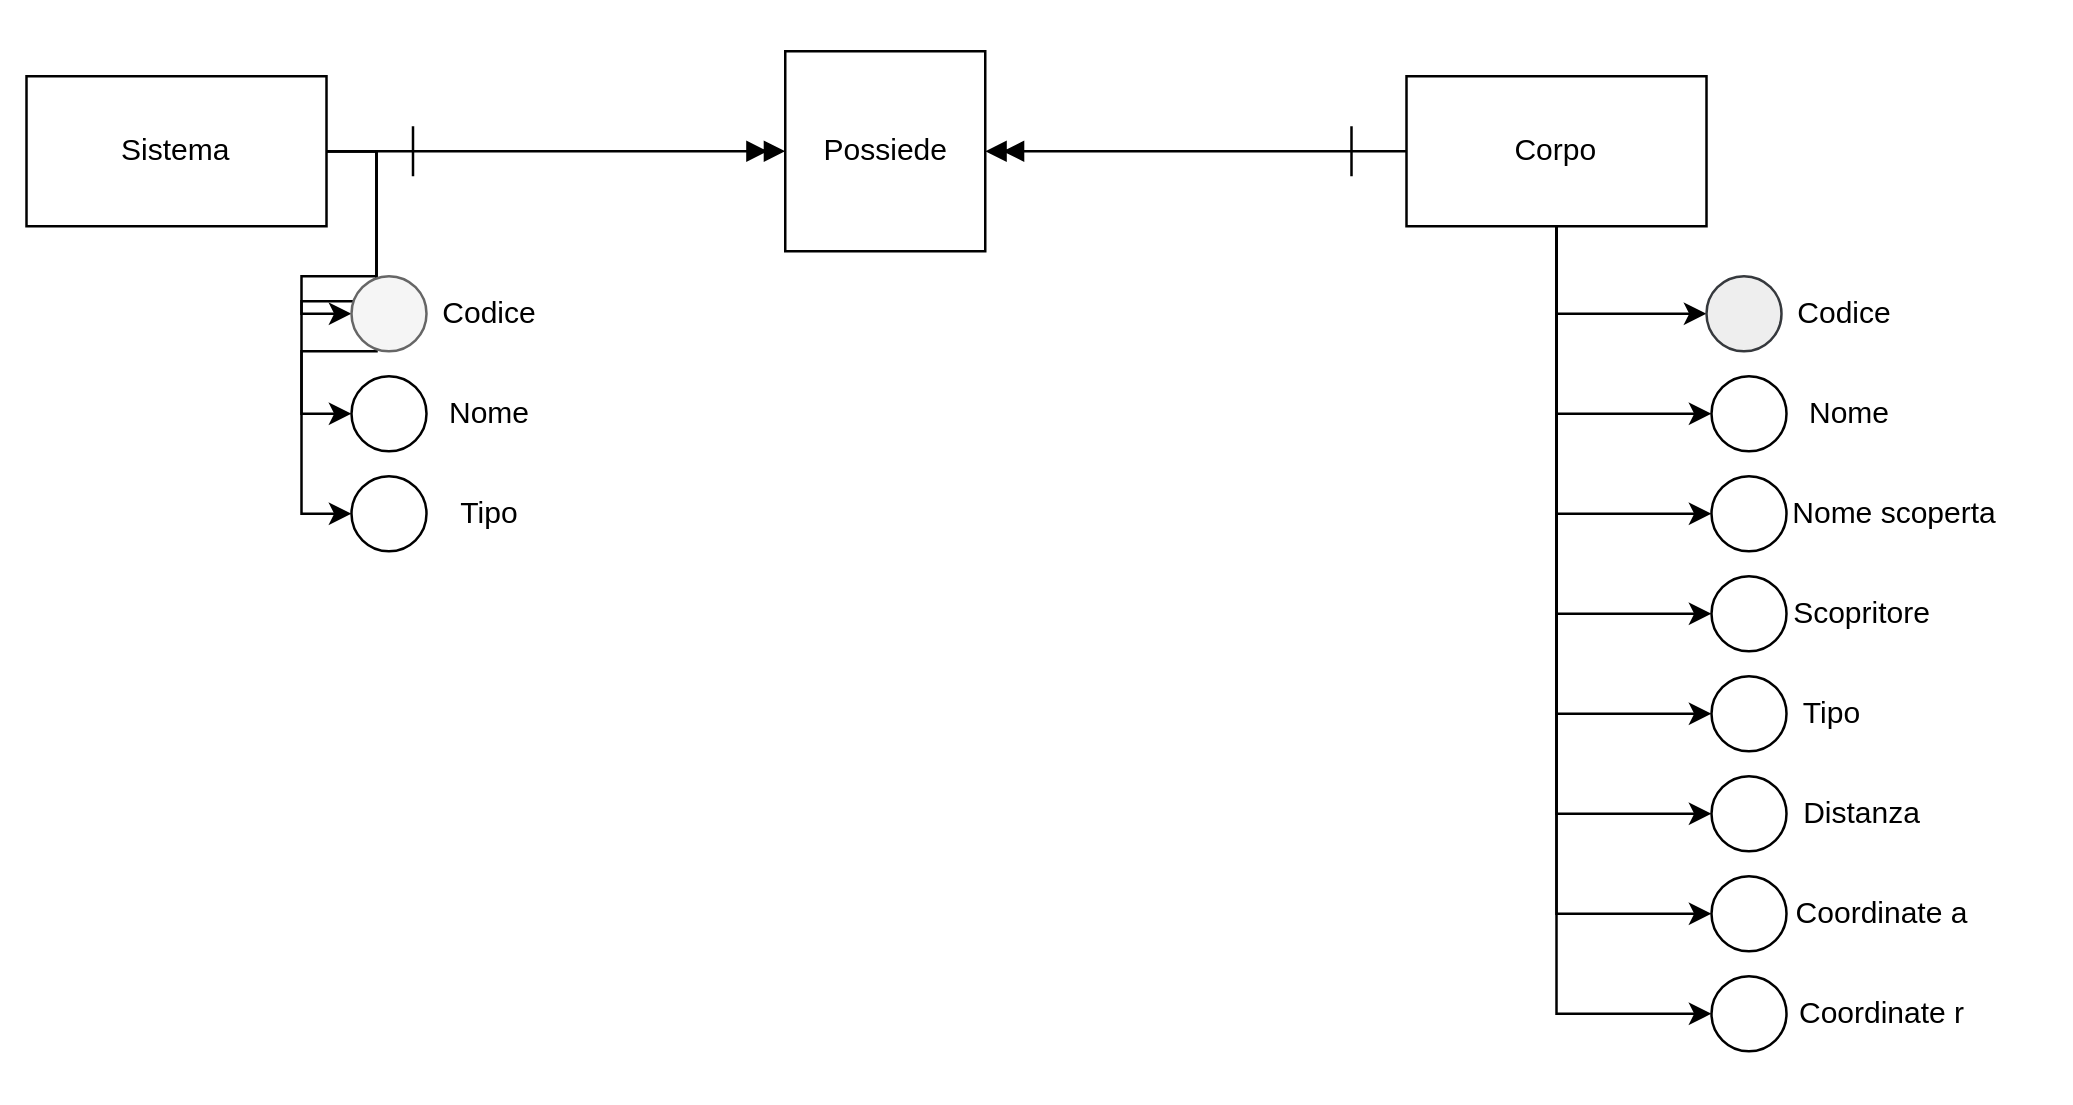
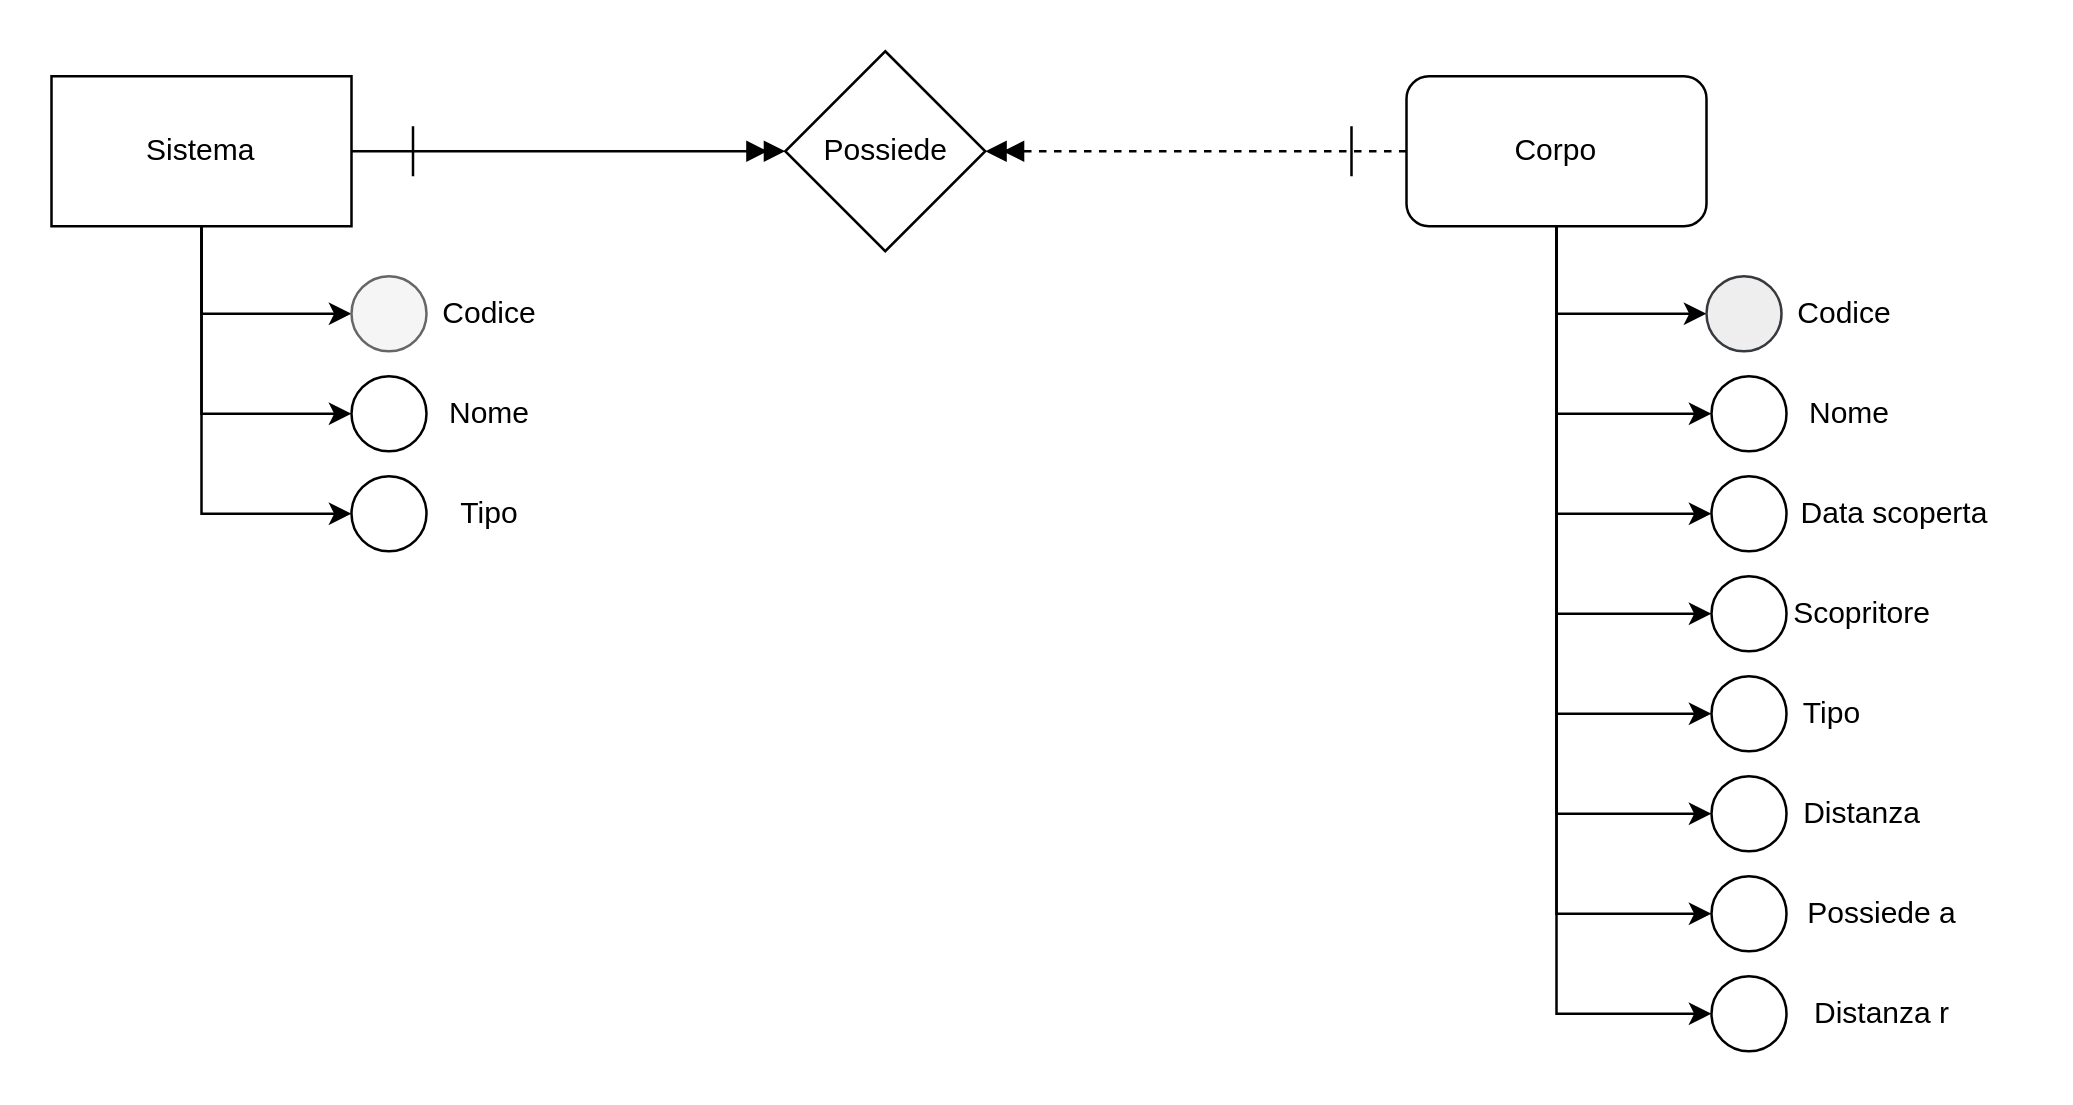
- <mxCell id="6" value="Sistema" style="rounded=0;whiteSpace=wrap;html=1;" vertex="1" parent="1"><mxGeometry x="10" y="30" width="120" height="60" as="geometry" /></mxCell>
+ <mxCell id="6" value="Sistema" style="rounded=0;whiteSpace=wrap;html=1;" vertex="1" parent="1"><mxGeometry x="20" y="30" width="120" height="60" as="geometry" /></mxCell>
- <mxCell id="13" value="Possiede" style="whiteSpace=wrap;html=1;rounded=0;" vertex="1" parent="1"><mxGeometry x="313.5" y="20" width="80" height="80" as="geometry" /></mxCell>
+ <mxCell id="13" value="Possiede" style="rhombus;whiteSpace=wrap;html=1;" vertex="1" parent="1"><mxGeometry x="313.5" y="20" width="80" height="80" as="geometry" /></mxCell>
- <mxCell id="21" style="edgeStyle=orthogonalEdgeStyle;rounded=0;orthogonalLoop=1;jettySize=auto;html=1;entryX=1;entryY=0.5;entryDx=0;entryDy=0;endArrow=doubleBlock;endFill=1;" edge="1" parent="1" source="23" target="13"><mxGeometry relative="1" as="geometry" /></mxCell>
+ <mxCell id="21" style="edgeStyle=orthogonalEdgeStyle;rounded=0;orthogonalLoop=1;jettySize=auto;html=1;entryX=1;entryY=0.5;entryDx=0;entryDy=0;endArrow=doubleBlock;endFill=1;dashed=1;" edge="1" parent="1" source="23" target="13"><mxGeometry relative="1" as="geometry" /></mxCell>
- <mxCell id="23" value="Corpo" style="rounded=0;whiteSpace=wrap;html=1;" vertex="1" parent="1"><mxGeometry x="562" y="30" width="120" height="60" as="geometry" /></mxCell>
+ <mxCell id="23" value="Corpo" style="whiteSpace=wrap;html=1;rounded=1;" vertex="1" parent="1"><mxGeometry x="562" y="30" width="120" height="60" as="geometry" /></mxCell>
- <mxCell id="29" value="Nome scoperta" style="text;html=1;align=center;verticalAlign=middle;resizable=0;points=[];autosize=1;strokeColor=none;fillColor=none;" vertex="1" parent="1"><mxGeometry x="707" y="190" width="100" height="30" as="geometry" /></mxCell>
+ <mxCell id="29" value="Data scoperta" style="text;html=1;align=center;verticalAlign=middle;resizable=0;points=[];autosize=1;strokeColor=none;fillColor=none;" vertex="1" parent="1"><mxGeometry x="707" y="190" width="100" height="30" as="geometry" /></mxCell>
- <mxCell id="37" value="Coordinate a" style="text;html=1;align=center;verticalAlign=middle;resizable=0;points=[];autosize=1;strokeColor=none;fillColor=none;" vertex="1" parent="1"><mxGeometry x="707" y="350" width="90" height="30" as="geometry" /></mxCell>
+ <mxCell id="37" value="Possiede a" style="text;html=1;align=center;verticalAlign=middle;resizable=0;points=[];autosize=1;strokeColor=none;fillColor=none;" vertex="1" parent="1"><mxGeometry x="707" y="350" width="90" height="30" as="geometry" /></mxCell>
- <mxCell id="41" value="Coordinate r" style="text;html=1;align=center;verticalAlign=middle;resizable=0;points=[];autosize=1;strokeColor=none;fillColor=none;" vertex="1" parent="1"><mxGeometry x="707" y="390" width="90" height="30" as="geometry" /></mxCell>
+ <mxCell id="41" value="Distanza r" style="text;html=1;align=center;verticalAlign=middle;resizable=0;points=[];autosize=1;strokeColor=none;fillColor=none;" vertex="1" parent="1"><mxGeometry x="707" y="390" width="90" height="30" as="geometry" /></mxCell>
